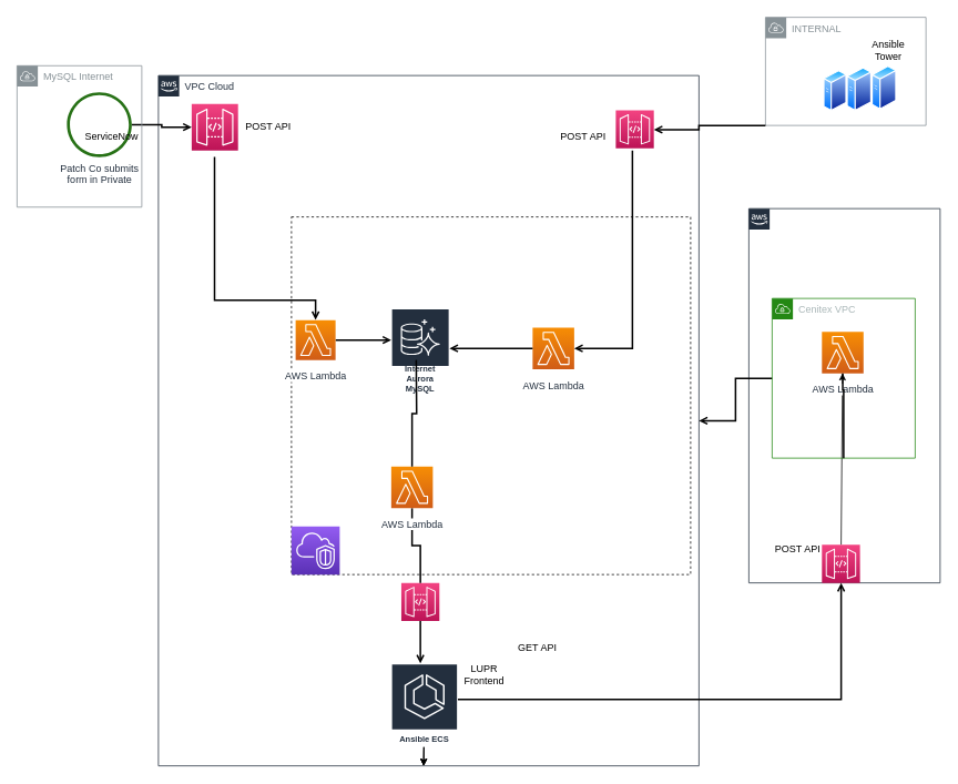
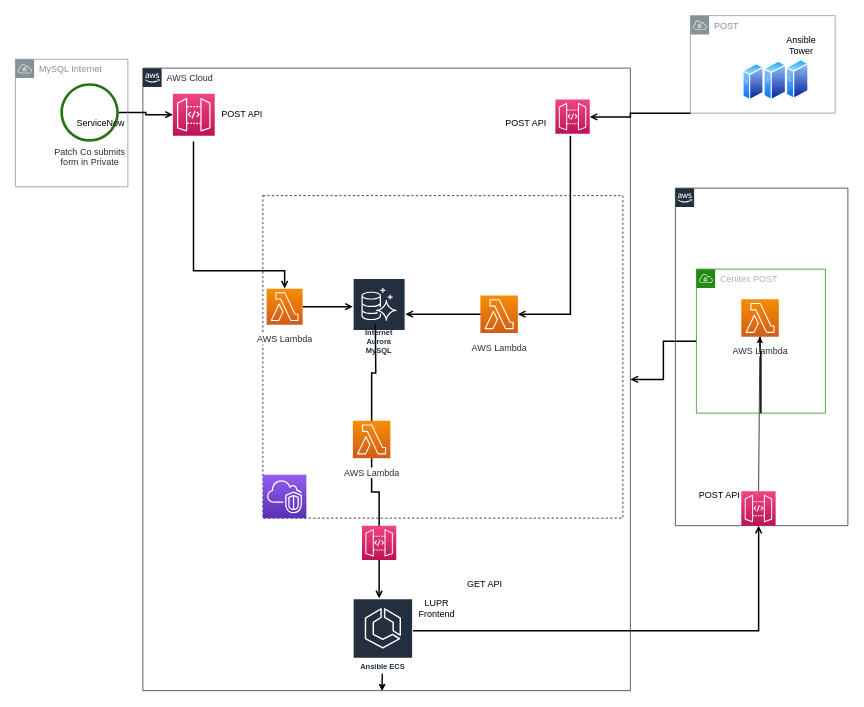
- <mxCell id="20" value="INTERNAL" style="outlineConnect=0;gradientColor=none;html=1;whiteSpace=wrap;fontSize=12;fontStyle=0;shape=mxgraph.aws4.group;grIcon=mxgraph.aws4.group_vpc;strokeColor=#879196;fillColor=none;verticalAlign=top;align=left;spacingLeft=30;fontColor=#879196;dashed=0;" parent="1" vertex="1"><mxGeometry x="920" y="20" width="193" height="130" as="geometry" /></mxCell>
+ <mxCell id="20" value="POST" style="outlineConnect=0;gradientColor=none;html=1;whiteSpace=wrap;fontSize=12;fontStyle=0;shape=mxgraph.aws4.group;grIcon=mxgraph.aws4.group_vpc;strokeColor=#879196;fillColor=none;verticalAlign=top;align=left;spacingLeft=30;fontColor=#879196;dashed=0;" parent="1" vertex="1"><mxGeometry x="920" y="20" width="193" height="130" as="geometry" /></mxCell>
- <mxCell id="3" value="VPC Cloud" style="points=[[0,0],[0.25,0],[0.5,0],[0.75,0],[1,0],[1,0.25],[1,0.5],[1,0.75],[1,1],[0.75,1],[0.5,1],[0.25,1],[0,1],[0,0.75],[0,0.5],[0,0.25]];outlineConnect=0;gradientColor=none;html=1;whiteSpace=wrap;fontSize=12;fontStyle=0;shape=mxgraph.aws4.group;grIcon=mxgraph.aws4.group_aws_cloud_alt;strokeColor=#232F3E;fillColor=none;verticalAlign=top;align=left;spacingLeft=30;fontColor=#232F3E;dashed=0;labelBackgroundColor=#ffffff;" parent="1" vertex="1"><mxGeometry x="190" y="90" width="650" height="830" as="geometry" /></mxCell>
+ <mxCell id="3" value="AWS Cloud" style="points=[[0,0],[0.25,0],[0.5,0],[0.75,0],[1,0],[1,0.25],[1,0.5],[1,0.75],[1,1],[0.75,1],[0.5,1],[0.25,1],[0,1],[0,0.75],[0,0.5],[0,0.25]];outlineConnect=0;gradientColor=none;html=1;whiteSpace=wrap;fontSize=12;fontStyle=0;shape=mxgraph.aws4.group;grIcon=mxgraph.aws4.group_aws_cloud_alt;strokeColor=#232F3E;fillColor=none;verticalAlign=top;align=left;spacingLeft=30;fontColor=#232F3E;dashed=0;labelBackgroundColor=#ffffff;" parent="1" vertex="1"><mxGeometry x="190" y="90" width="650" height="830" as="geometry" /></mxCell>
- <mxCell id="41" value="Cenitex VPC&amp;nbsp;" style="points=[[0,0],[0.25,0],[0.5,0],[0.75,0],[1,0],[1,0.25],[1,0.5],[1,0.75],[1,1],[0.75,1],[0.5,1],[0.25,1],[0,1],[0,0.75],[0,0.5],[0,0.25]];outlineConnect=0;gradientColor=none;html=1;whiteSpace=wrap;fontSize=12;fontStyle=0;shape=mxgraph.aws4.group;grIcon=mxgraph.aws4.group_vpc;strokeColor=#248814;fillColor=none;verticalAlign=top;align=left;spacingLeft=30;fontColor=#AAB7B8;dashed=0;" parent="1" vertex="1"><mxGeometry x="928" y="358" width="172" height="192" as="geometry" /></mxCell>
+ <mxCell id="41" value="Cenitex POST&amp;nbsp;" style="points=[[0,0],[0.25,0],[0.5,0],[0.75,0],[1,0],[1,0.25],[1,0.5],[1,0.75],[1,1],[0.75,1],[0.5,1],[0.25,1],[0,1],[0,0.75],[0,0.5],[0,0.25]];outlineConnect=0;gradientColor=none;html=1;whiteSpace=wrap;fontSize=12;fontStyle=0;shape=mxgraph.aws4.group;grIcon=mxgraph.aws4.group_vpc;strokeColor=#248814;fillColor=none;verticalAlign=top;align=left;spacingLeft=30;fontColor=#AAB7B8;dashed=0;" parent="1" vertex="1"><mxGeometry x="928" y="358" width="172" height="192" as="geometry" /></mxCell>
